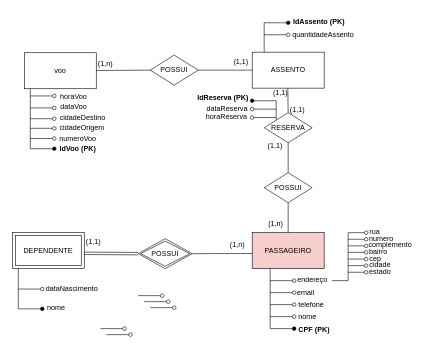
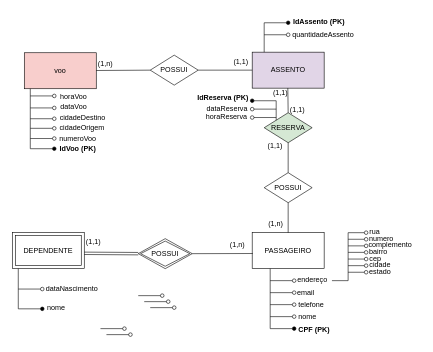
- <mxCell id="22" value="ASSENTO" style="rounded=0;whiteSpace=wrap;html=1;" vertex="1" parent="1"><mxGeometry x="420" y="86" width="120" height="60" as="geometry" /></mxCell>
+ <mxCell id="22" value="ASSENTO" style="rounded=0;whiteSpace=wrap;html=1;fillColor=#e1d5e7;" vertex="1" parent="1"><mxGeometry x="420" y="86" width="120" height="60" as="geometry" /></mxCell>
- <mxCell id="2" value="voo" style="rounded=0;whiteSpace=wrap;html=1;" vertex="1" parent="1"><mxGeometry x="40" y="87" width="120" height="60" as="geometry" /></mxCell>
+ <mxCell id="2" value="voo" style="rounded=0;whiteSpace=wrap;html=1;fillColor=#f8cecc;" vertex="1" parent="1"><mxGeometry x="40" y="87" width="120" height="60" as="geometry" /></mxCell>
- <mxCell id="25" value="RESERVA" style="rhombus;whiteSpace=wrap;html=1;" vertex="1" parent="1"><mxGeometry x="440" y="187" width="80" height="50" as="geometry" /></mxCell>
+ <mxCell id="25" value="RESERVA" style="rhombus;whiteSpace=wrap;html=1;fillColor=#d5e8d4;" vertex="1" parent="1"><mxGeometry x="440" y="187" width="80" height="50" as="geometry" /></mxCell>
- <mxCell id="23" value="PASSAGEIRO" style="rounded=0;whiteSpace=wrap;html=1;fillColor=#f8cecc;" vertex="1" parent="1"><mxGeometry x="420" y="387" width="120" height="60" as="geometry" /></mxCell>
+ <mxCell id="23" value="PASSAGEIRO" style="rounded=0;whiteSpace=wrap;html=1;" vertex="1" parent="1"><mxGeometry x="420" y="387" width="120" height="60" as="geometry" /></mxCell>
